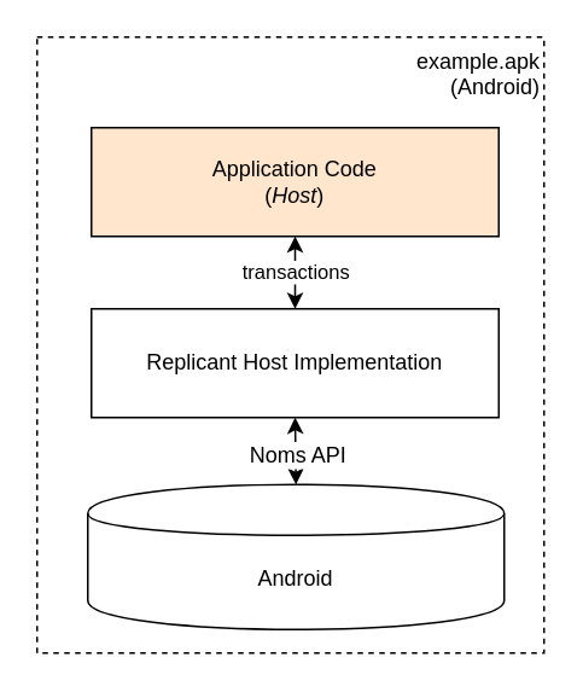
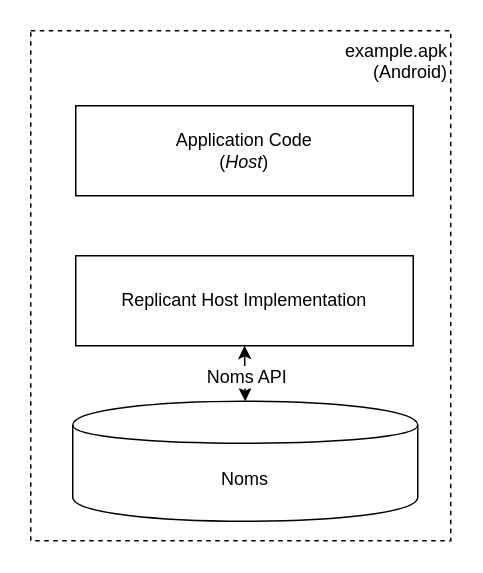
- <mxCell id="5" value="Application Code&lt;br&gt;(&lt;i&gt;Host&lt;/i&gt;)" style="rounded=0;whiteSpace=wrap;html=1;align=center;fillColor=#ffe6cc;" vertex="1" parent="1"><mxGeometry x="50" y="70" width="225" height="60" as="geometry" /></mxCell>
+ <mxCell id="5" value="Application Code&lt;br&gt;(&lt;i&gt;Host&lt;/i&gt;)" style="rounded=0;whiteSpace=wrap;html=1;align=center;" vertex="1" parent="1"><mxGeometry x="50" y="70" width="225" height="60" as="geometry" /></mxCell>
- <mxCell id="6" value="transactions" style="endArrow=classic;startArrow=classic;html=1;entryX=0.5;entryY=1;entryDx=0;entryDy=0;" edge="1" parent="1" source="4" target="5"><mxGeometry width="50" height="50" relative="1" as="geometry"><mxPoint x="20" y="430" as="sourcePoint" /><mxPoint x="70" y="380" as="targetPoint" /></mxGeometry></mxCell>
- <mxCell id="3" value="&lt;div style=&quot;text-align: center&quot;&gt;&lt;span&gt;Android&lt;/span&gt;&lt;/div&gt;" style="shape=cylinder;whiteSpace=wrap;html=1;boundedLbl=1;backgroundOutline=1;align=center;" vertex="1" parent="1"><mxGeometry x="48" y="267" width="230" height="80" as="geometry" /></mxCell>
+ <mxCell id="3" value="&lt;div style=&quot;text-align: center&quot;&gt;&lt;span&gt;Noms&lt;/span&gt;&lt;/div&gt;" style="shape=cylinder;whiteSpace=wrap;html=1;boundedLbl=1;backgroundOutline=1;align=center;" vertex="1" parent="1"><mxGeometry x="48" y="267" width="230" height="80" as="geometry" /></mxCell>
